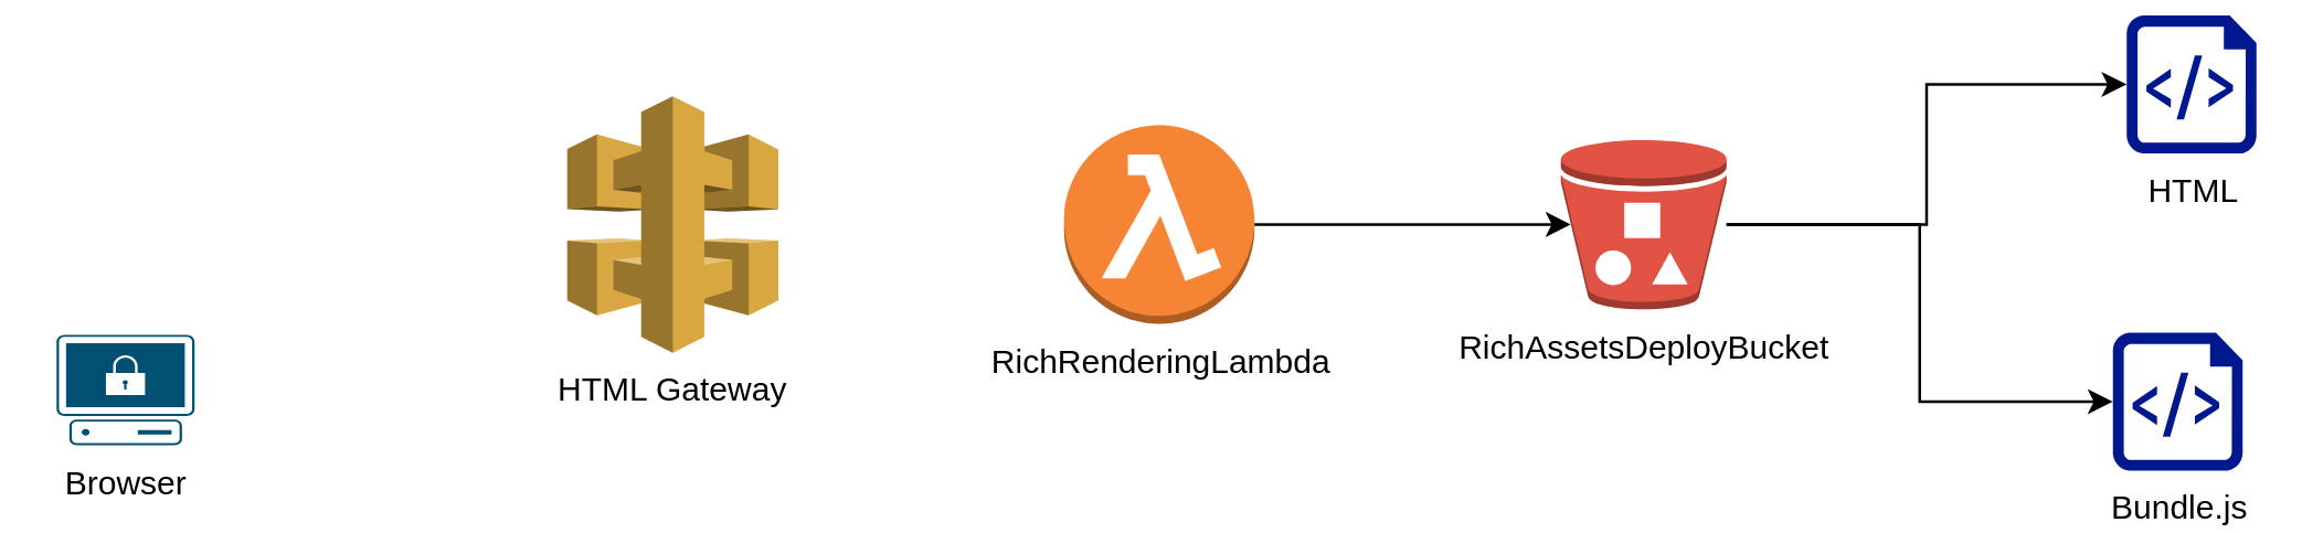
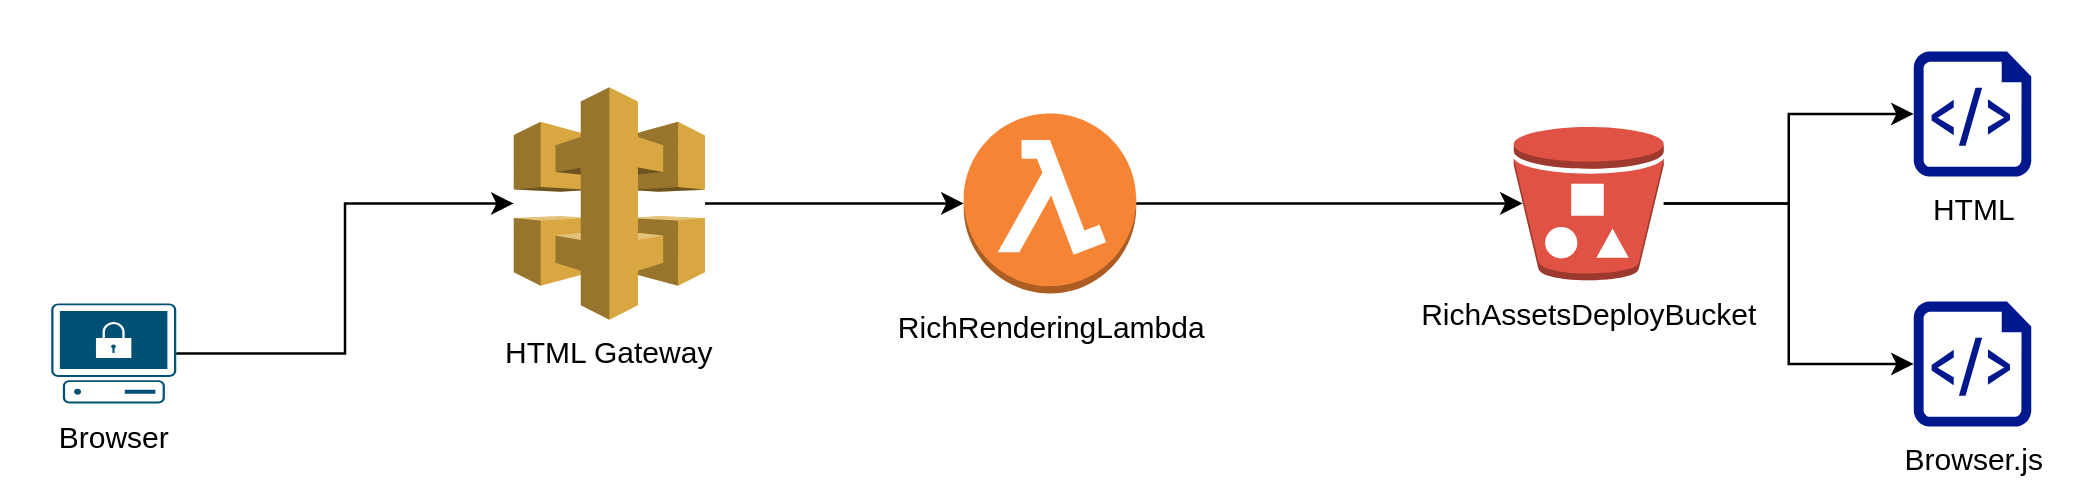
- <mxCell id="3" value="HTML" style="sketch=0;aspect=fixed;pointerEvents=1;shadow=0;dashed=0;html=1;strokeColor=none;labelPosition=center;verticalLabelPosition=bottom;verticalAlign=top;align=center;fillColor=#00188D;shape=mxgraph.azure.script_file" vertex="1" parent="1"><mxGeometry x="770" y="5" width="47" height="50" as="geometry" /></mxCell>
+ <mxCell id="3" value="HTML" style="sketch=0;aspect=fixed;pointerEvents=1;shadow=0;dashed=0;html=1;strokeColor=none;labelPosition=center;verticalLabelPosition=bottom;verticalAlign=top;align=center;fillColor=#00188D;shape=mxgraph.azure.script_file" vertex="1" parent="1"><mxGeometry x="765" y="20" width="47" height="50" as="geometry" /></mxCell>
+ <mxCell id="10" style="edgeStyle=orthogonalEdgeStyle;rounded=0;orthogonalLoop=1;jettySize=auto;html=1;entryX=0;entryY=0.5;entryDx=0;entryDy=0;entryPerimeter=0;" edge="1" parent="1" source="9" target="5"><mxGeometry relative="1" as="geometry" /></mxCell>
- <mxCell id="2" value="RichAssetsDeployBucket" style="outlineConnect=0;dashed=0;verticalLabelPosition=bottom;verticalAlign=top;align=center;html=1;shape=mxgraph.aws3.bucket_with_objects;fillColor=#E05243;gradientColor=none;" vertex="1" parent="1"><mxGeometry x="565" y="50" width="60" height="61.5" as="geometry" /></mxCell>
+ <mxCell id="2" value="RichAssetsDeployBucket" style="outlineConnect=0;dashed=0;verticalLabelPosition=bottom;verticalAlign=top;align=center;html=1;shape=mxgraph.aws3.bucket_with_objects;fillColor=#E05243;gradientColor=none;" vertex="1" parent="1"><mxGeometry x="605" y="50" width="60" height="61.5" as="geometry" /></mxCell>
+ <mxCell id="11" style="edgeStyle=orthogonalEdgeStyle;rounded=0;orthogonalLoop=1;jettySize=auto;html=1;" edge="1" parent="1" source="12" target="9"><mxGeometry relative="1" as="geometry" /></mxCell>
- <mxCell id="4" value="Bundle.js" style="sketch=0;aspect=fixed;pointerEvents=1;shadow=0;dashed=0;html=1;strokeColor=none;labelPosition=center;verticalLabelPosition=bottom;verticalAlign=top;align=center;fillColor=#00188D;shape=mxgraph.azure.script_file" vertex="1" parent="1"><mxGeometry x="765" y="120" width="47" height="50" as="geometry" /></mxCell>
+ <mxCell id="4" value="Browser.js" style="sketch=0;aspect=fixed;pointerEvents=1;shadow=0;dashed=0;html=1;strokeColor=none;labelPosition=center;verticalLabelPosition=bottom;verticalAlign=top;align=center;fillColor=#00188D;shape=mxgraph.azure.script_file" vertex="1" parent="1"><mxGeometry x="765" y="120" width="47" height="50" as="geometry" /></mxCell>
